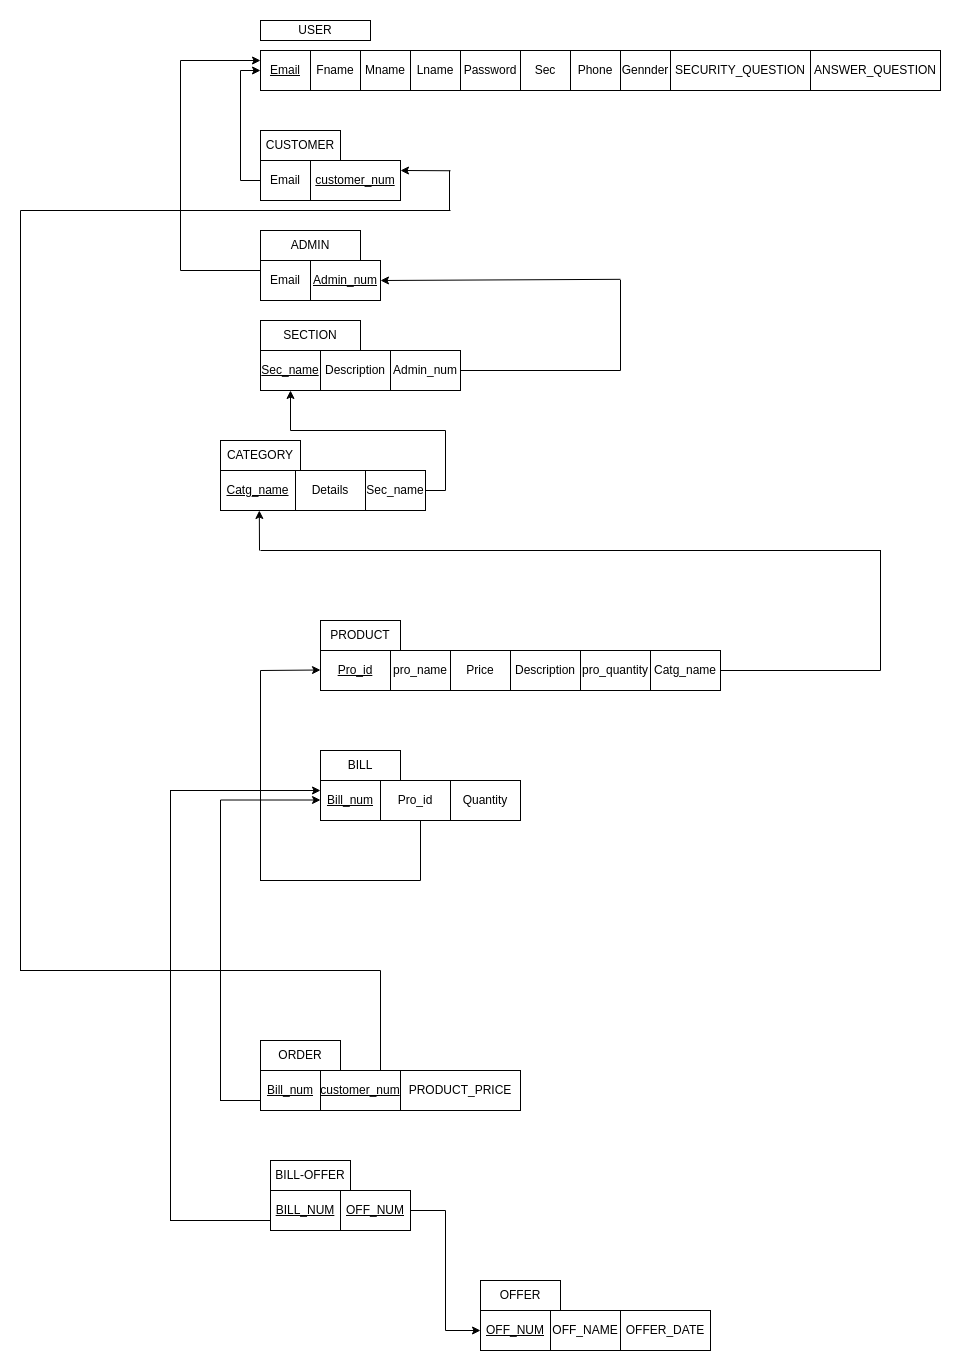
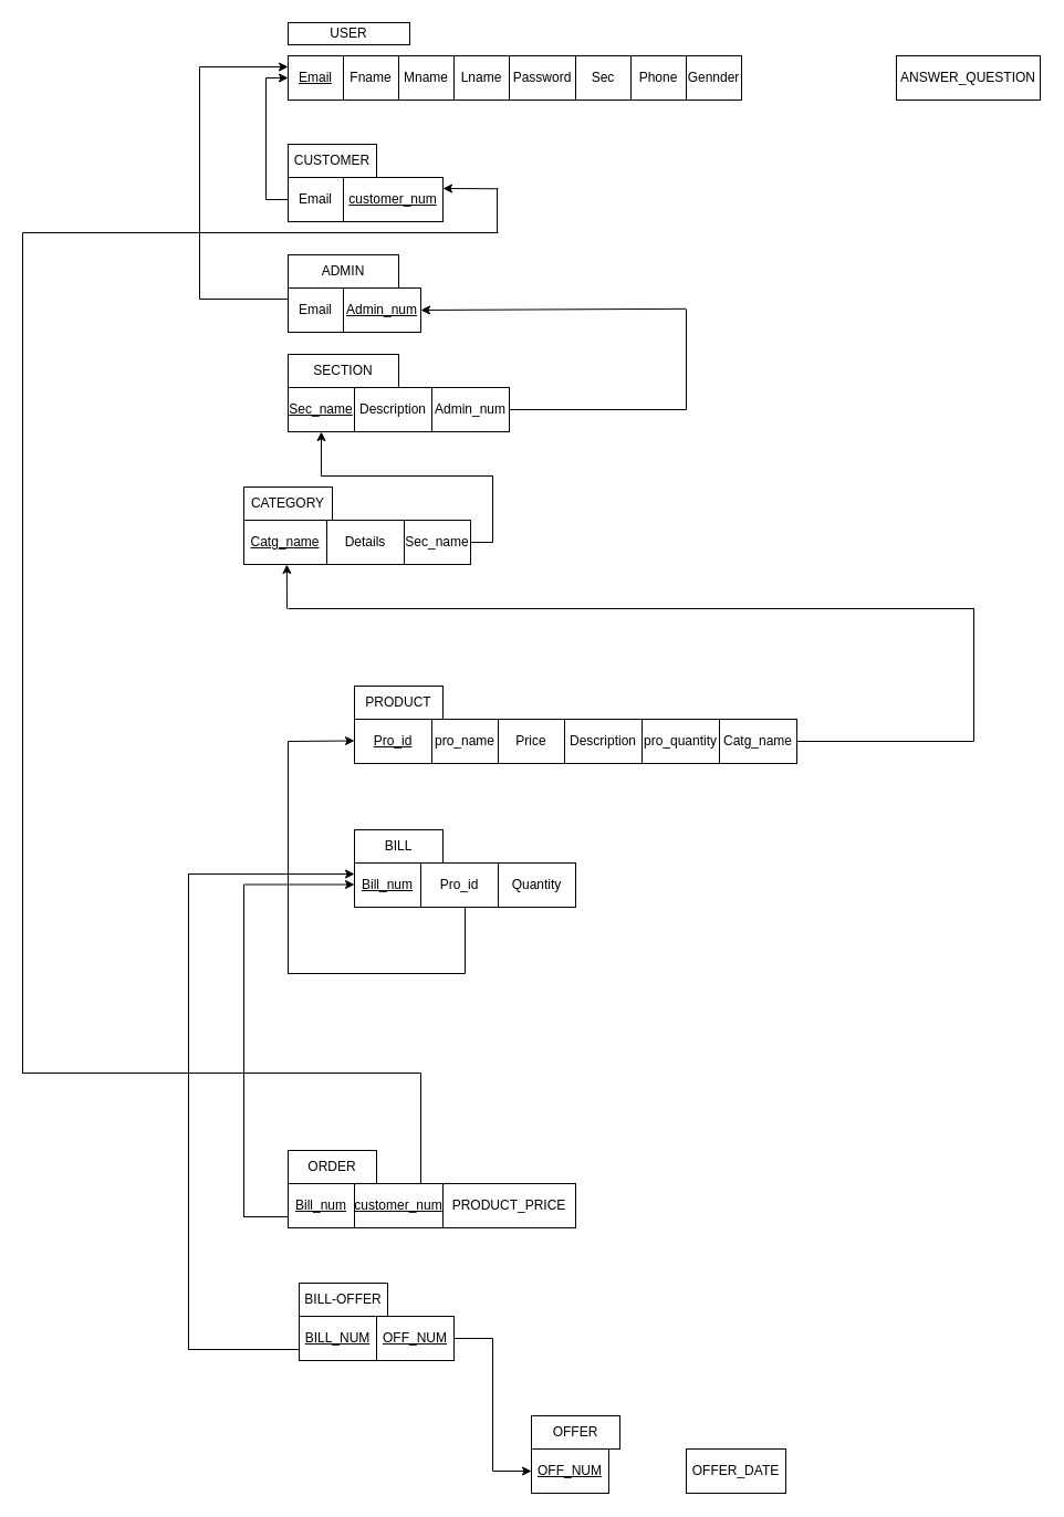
- <mxCell id="61" value="SECURITY_QUESTION" style="rounded=0;whiteSpace=wrap;html=1;" parent="1" vertex="1"><mxGeometry x="670" y="50" width="140" height="40" as="geometry" /></mxCell>
- <mxCell id="66" value="OFF_NAME" style="rounded=0;whiteSpace=wrap;html=1;" parent="1" vertex="1"><mxGeometry x="550" y="1310" width="70" height="40" as="geometry" /></mxCell>
